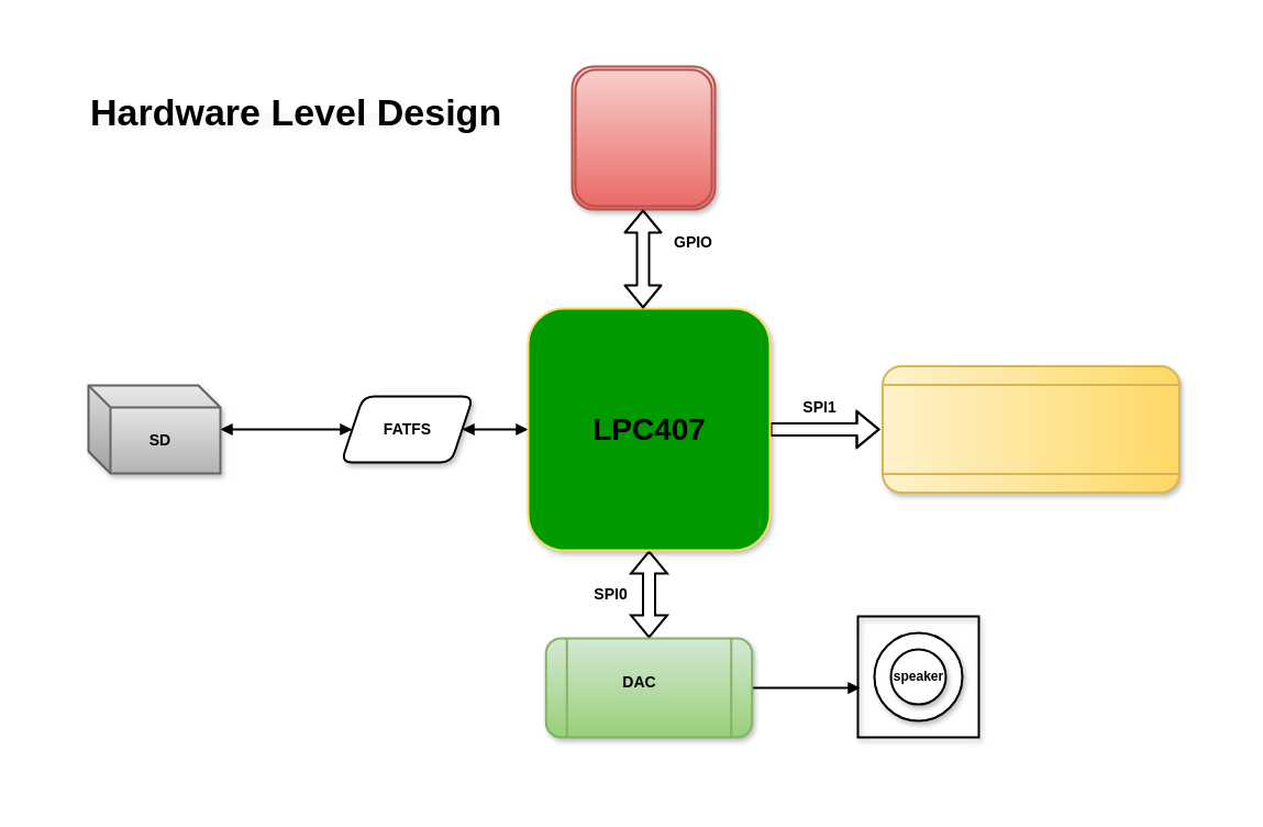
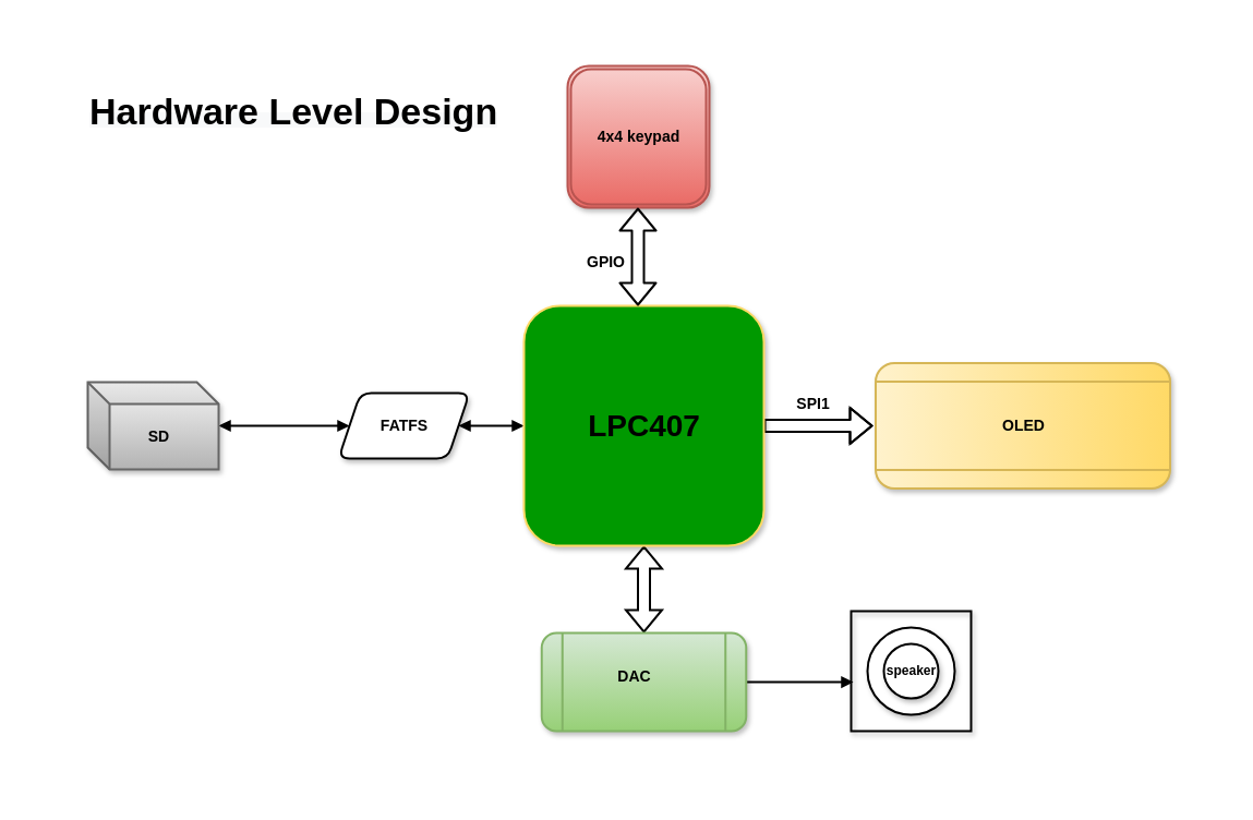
+ <mxCell id="14" value="&lt;b&gt;&lt;font style=&quot;font-size: 14px&quot;&gt;4x4 keypad&lt;/font&gt;&lt;/b&gt;" style="text;html=1;align=center;verticalAlign=middle;resizable=0;points=[];autosize=1;strokeColor=none;" parent="1" vertex="1"><mxGeometry x="540" y="115" width="90" height="20" as="geometry" /></mxCell>
- <mxCell id="16" value="&lt;font style=&quot;font-size: 14px&quot;&gt;&lt;b&gt;GPIO&lt;/b&gt;&lt;/font&gt;" style="text;html=1;align=center;verticalAlign=middle;resizable=0;points=[];autosize=1;strokeColor=none;" parent="1" vertex="1"><mxGeometry x="605" y="210" width="50" height="20" as="geometry" /></mxCell>
+ <mxCell id="16" value="&lt;font style=&quot;font-size: 14px&quot;&gt;&lt;b&gt;GPIO&lt;/b&gt;&lt;/font&gt;" style="text;html=1;align=center;verticalAlign=middle;resizable=0;points=[];autosize=1;strokeColor=none;" parent="1" vertex="1"><mxGeometry x="530" y="230" width="50" height="20" as="geometry" /></mxCell>
+ <mxCell id="9" value="&lt;b&gt;&lt;font style=&quot;font-size: 14px&quot;&gt;OLED&lt;/font&gt;&lt;/b&gt;" style="text;html=1;align=center;verticalAlign=middle;resizable=0;points=[];autosize=1;strokeColor=none;" parent="1" vertex="1"><mxGeometry x="912.5" y="380" width="50" height="20" as="geometry" /></mxCell>
- <mxCell id="22" value="&lt;b&gt;&lt;font style=&quot;font-size: 14px&quot;&gt;SPI0&lt;/font&gt;&lt;/b&gt;" style="text;html=1;align=center;verticalAlign=middle;resizable=0;points=[];autosize=1;strokeColor=none;" parent="1" vertex="1"><mxGeometry x="530" y="530" width="50" height="20" as="geometry" /></mxCell>
